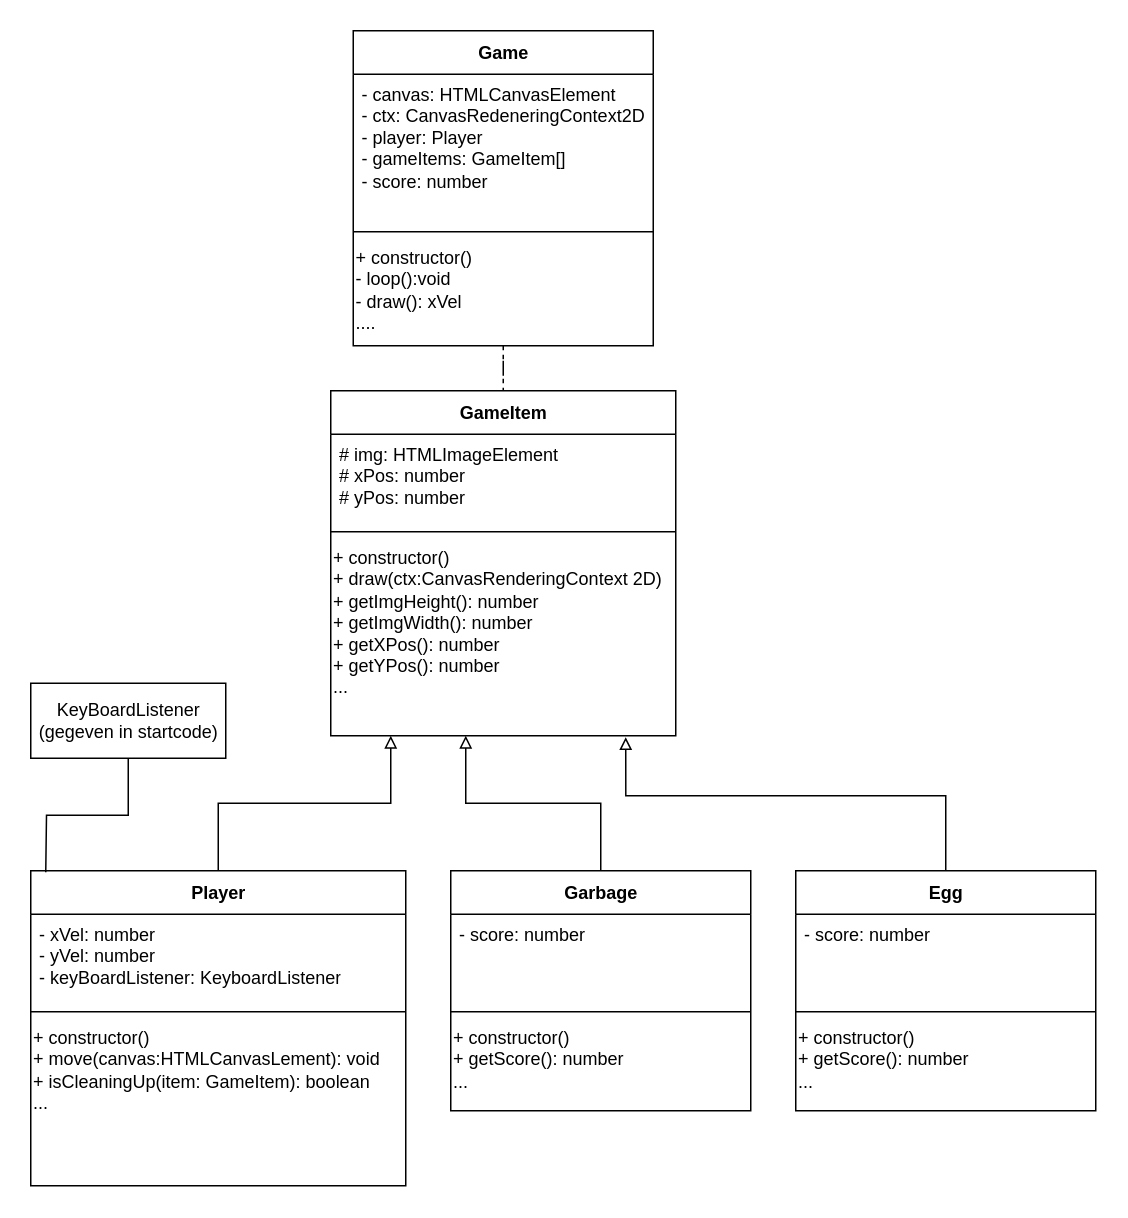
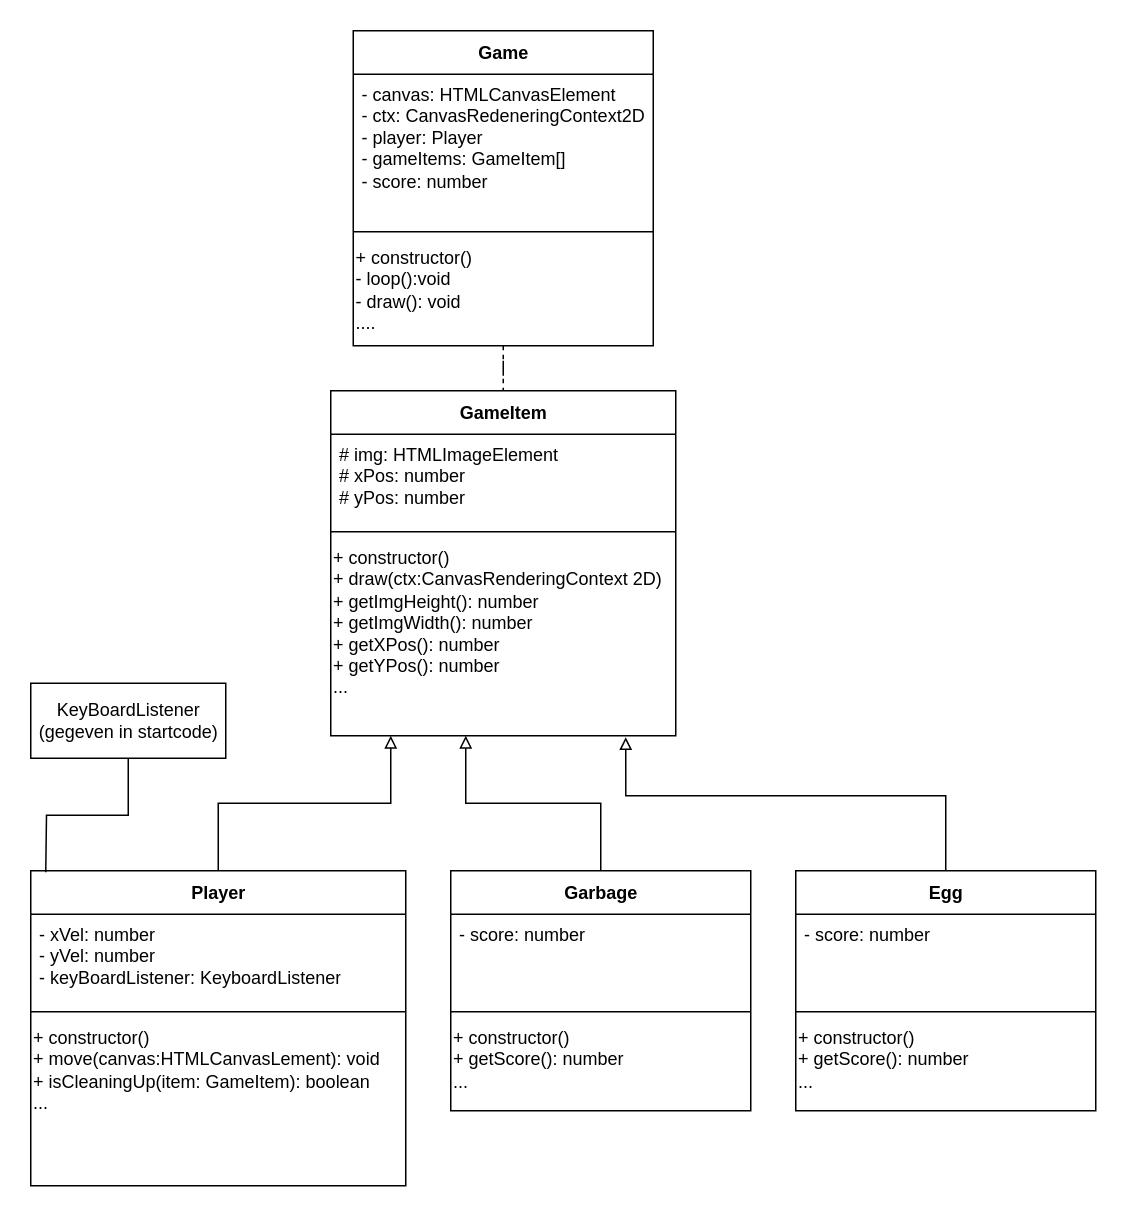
- <mxCell id="5" value="&lt;font face=&quot;helvetica&quot;&gt;+ constructor()&lt;br&gt;- loop():void&lt;br&gt;- draw(): xVel&lt;br&gt;....&lt;br&gt;&lt;/font&gt;" style="text;whiteSpace=wrap;html=1;" vertex="1" parent="2"><mxGeometry y="138" width="200" height="72" as="geometry" /></mxCell>
+ <mxCell id="5" value="&lt;font face=&quot;helvetica&quot;&gt;+ constructor()&lt;br&gt;- loop():void&lt;br&gt;- draw(): void&lt;br&gt;....&lt;br&gt;&lt;/font&gt;" style="text;whiteSpace=wrap;html=1;" vertex="1" parent="2"><mxGeometry y="138" width="200" height="72" as="geometry" /></mxCell>
